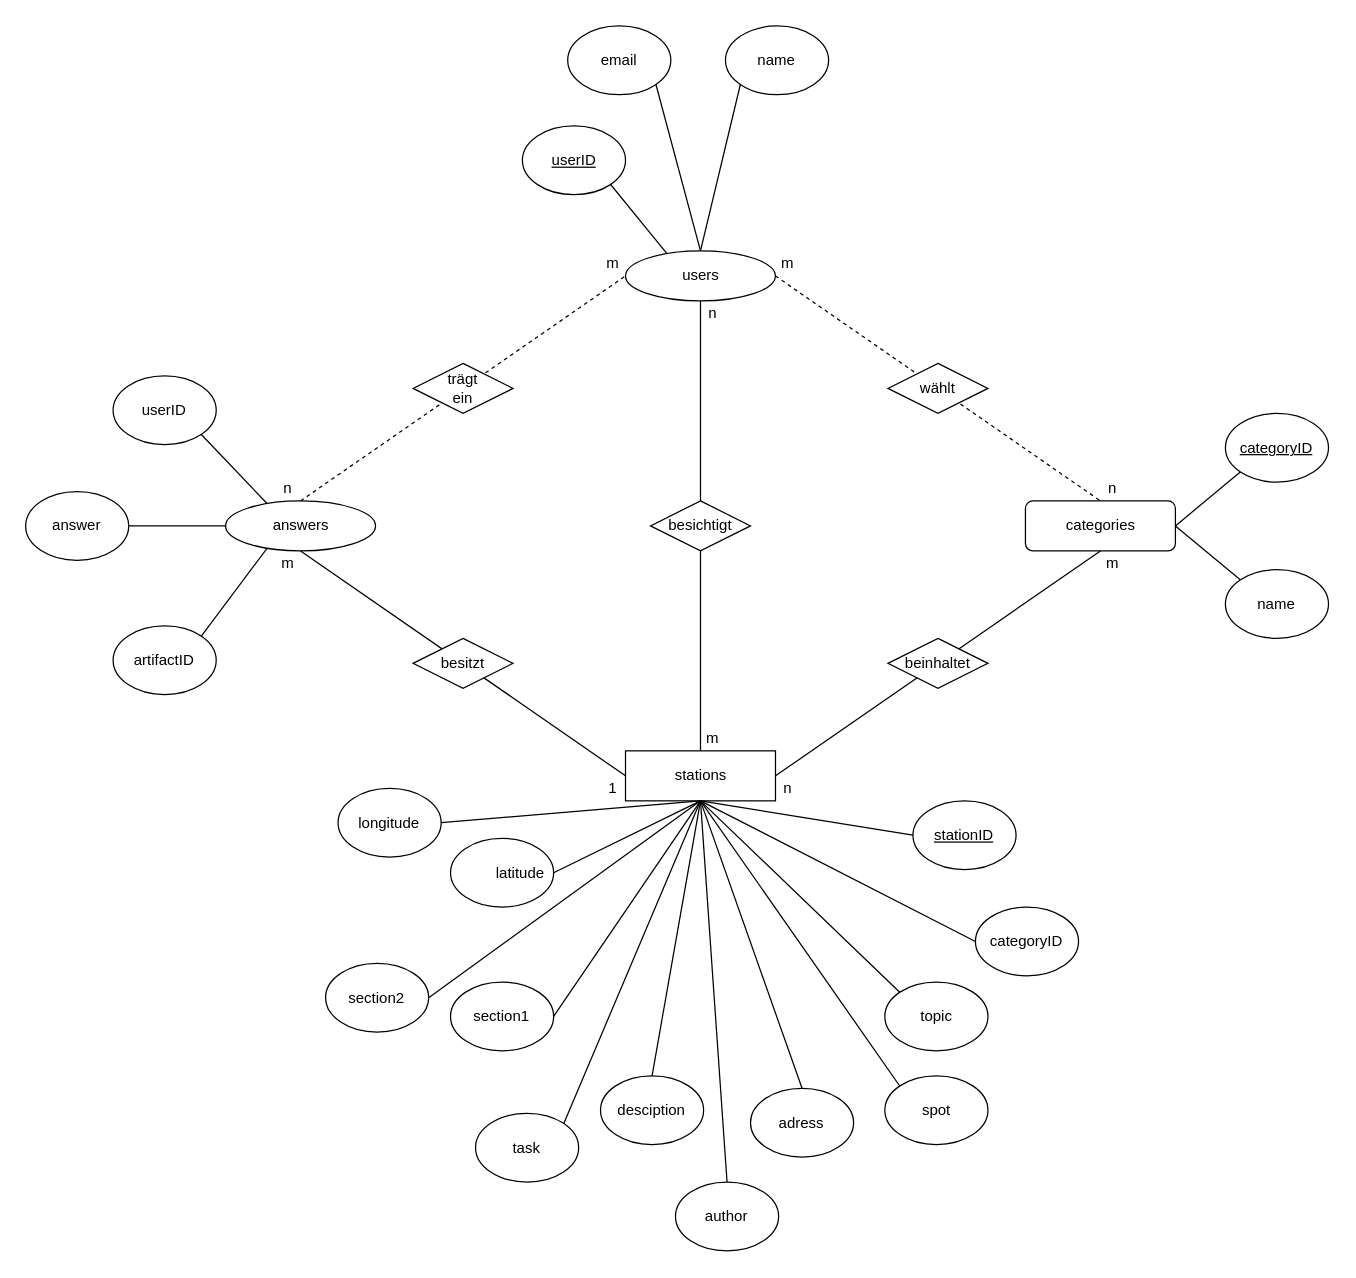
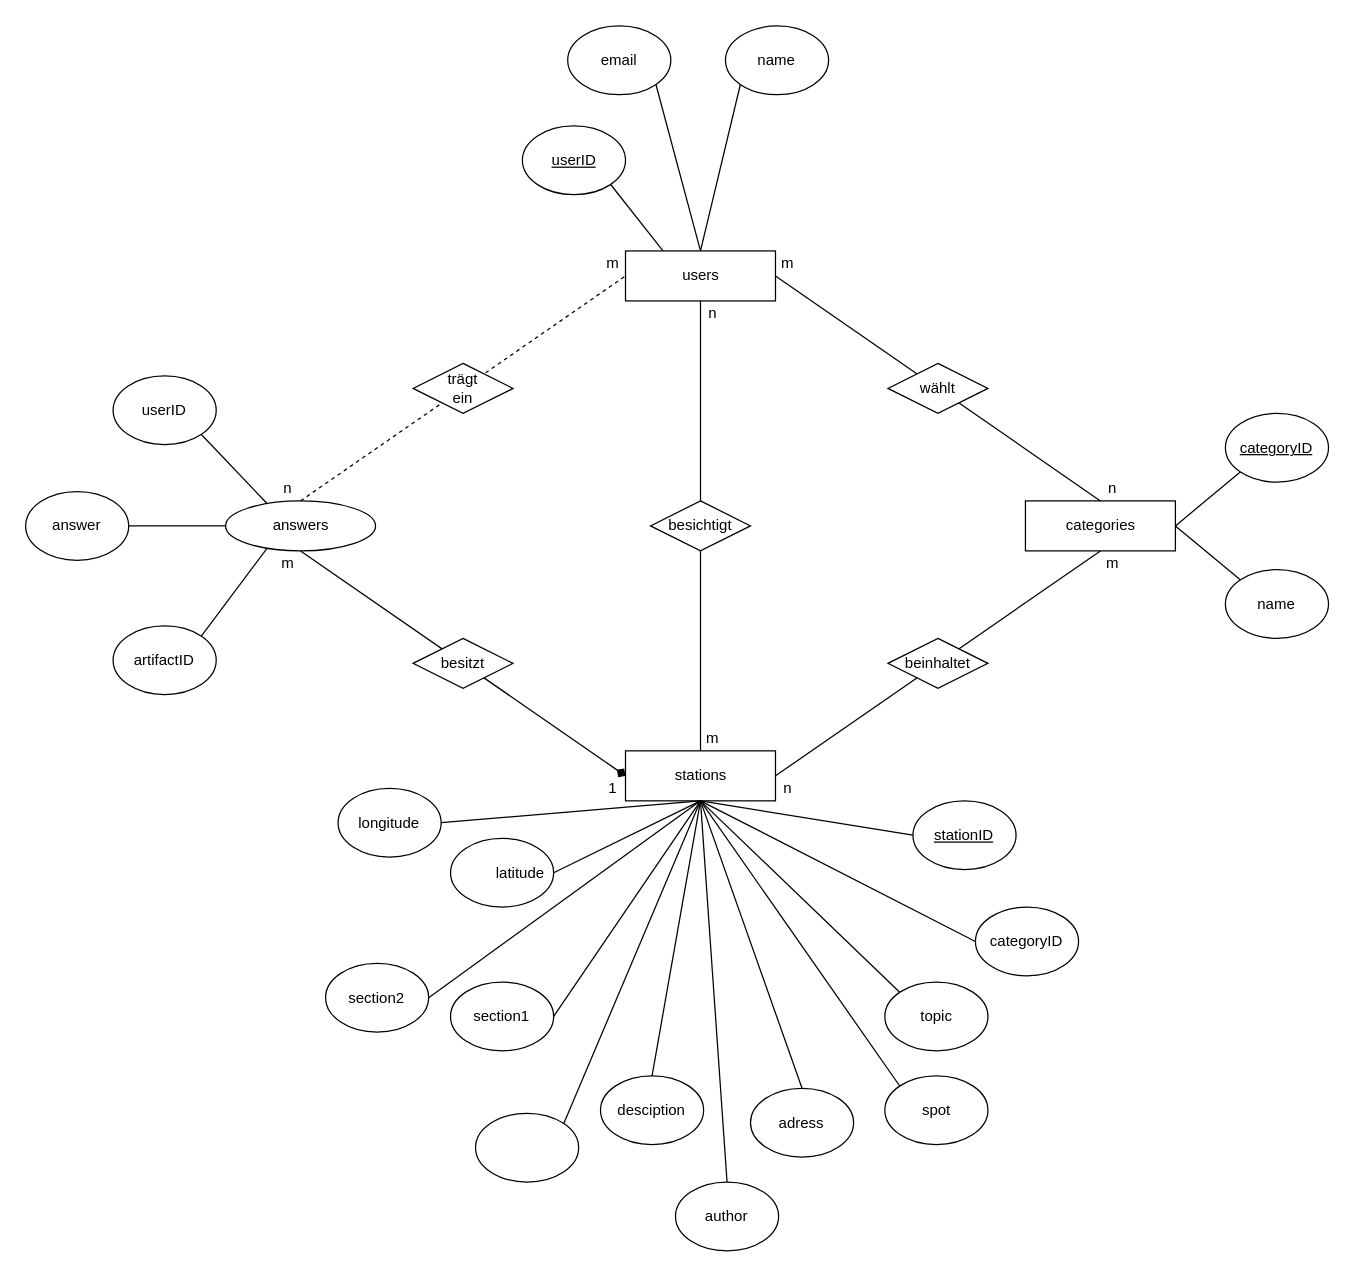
- <mxCell id="2" value="users" style="ellipse;html=1;" parent="1" vertex="1"><mxGeometry x="500" y="200" width="120" height="40" as="geometry" /></mxCell>
+ <mxCell id="2" value="users" style="html=1;" parent="1" vertex="1"><mxGeometry x="500" y="200" width="120" height="40" as="geometry" /></mxCell>
- <mxCell id="8" value="" style="endArrow=none;html=1;entryX=0.5;entryY=0;entryDx=0;entryDy=0;exitX=1;exitY=0.5;exitDx=0;exitDy=0;dashed=1;" parent="1" source="2" target="4" edge="1"><mxGeometry width="50" height="50" relative="1" as="geometry"><mxPoint x="590" y="330" as="sourcePoint" /><mxPoint x="670" y="330" as="targetPoint" /></mxGeometry></mxCell>
+ <mxCell id="8" value="" style="endArrow=none;html=1;entryX=0.5;entryY=0;entryDx=0;entryDy=0;exitX=1;exitY=0.5;exitDx=0;exitDy=0;" parent="1" source="2" target="4" edge="1"><mxGeometry width="50" height="50" relative="1" as="geometry"><mxPoint x="590" y="330" as="sourcePoint" /><mxPoint x="670" y="330" as="targetPoint" /></mxGeometry></mxCell>
- <mxCell id="4" value="categories" style="html=1;rounded=1;" parent="1" vertex="1"><mxGeometry x="820" y="400" width="120" height="40" as="geometry" /></mxCell>
+ <mxCell id="4" value="categories" style="html=1;" parent="1" vertex="1"><mxGeometry x="820" y="400" width="120" height="40" as="geometry" /></mxCell>
- <mxCell id="10" value="" style="endArrow=none;html=1;entryX=0;entryY=0.5;entryDx=0;entryDy=0;exitX=0.5;exitY=1;exitDx=0;exitDy=0;" parent="1" source="5" target="3" edge="1"><mxGeometry width="50" height="50" relative="1" as="geometry"><mxPoint x="350" y="520" as="sourcePoint" /><mxPoint x="250" y="470" as="targetPoint" /></mxGeometry></mxCell>
+ <mxCell id="10" value="" style="endArrow=diamond;html=1;entryX=0;entryY=0.5;entryDx=0;entryDy=0;exitX=0.5;exitY=1;exitDx=0;exitDy=0;" parent="1" source="5" target="3" edge="1"><mxGeometry width="50" height="50" relative="1" as="geometry"><mxPoint x="350" y="520" as="sourcePoint" /><mxPoint x="250" y="470" as="targetPoint" /></mxGeometry></mxCell>
- <mxCell id="96" value="task" style="text;html=1;strokeColor=none;fillColor=none;align=center;verticalAlign=middle;whiteSpace=wrap;rounded=0;" vertex="1" parent="94"><mxGeometry x="21.25" y="17.5" width="40" height="20" as="geometry" /></mxCell>
